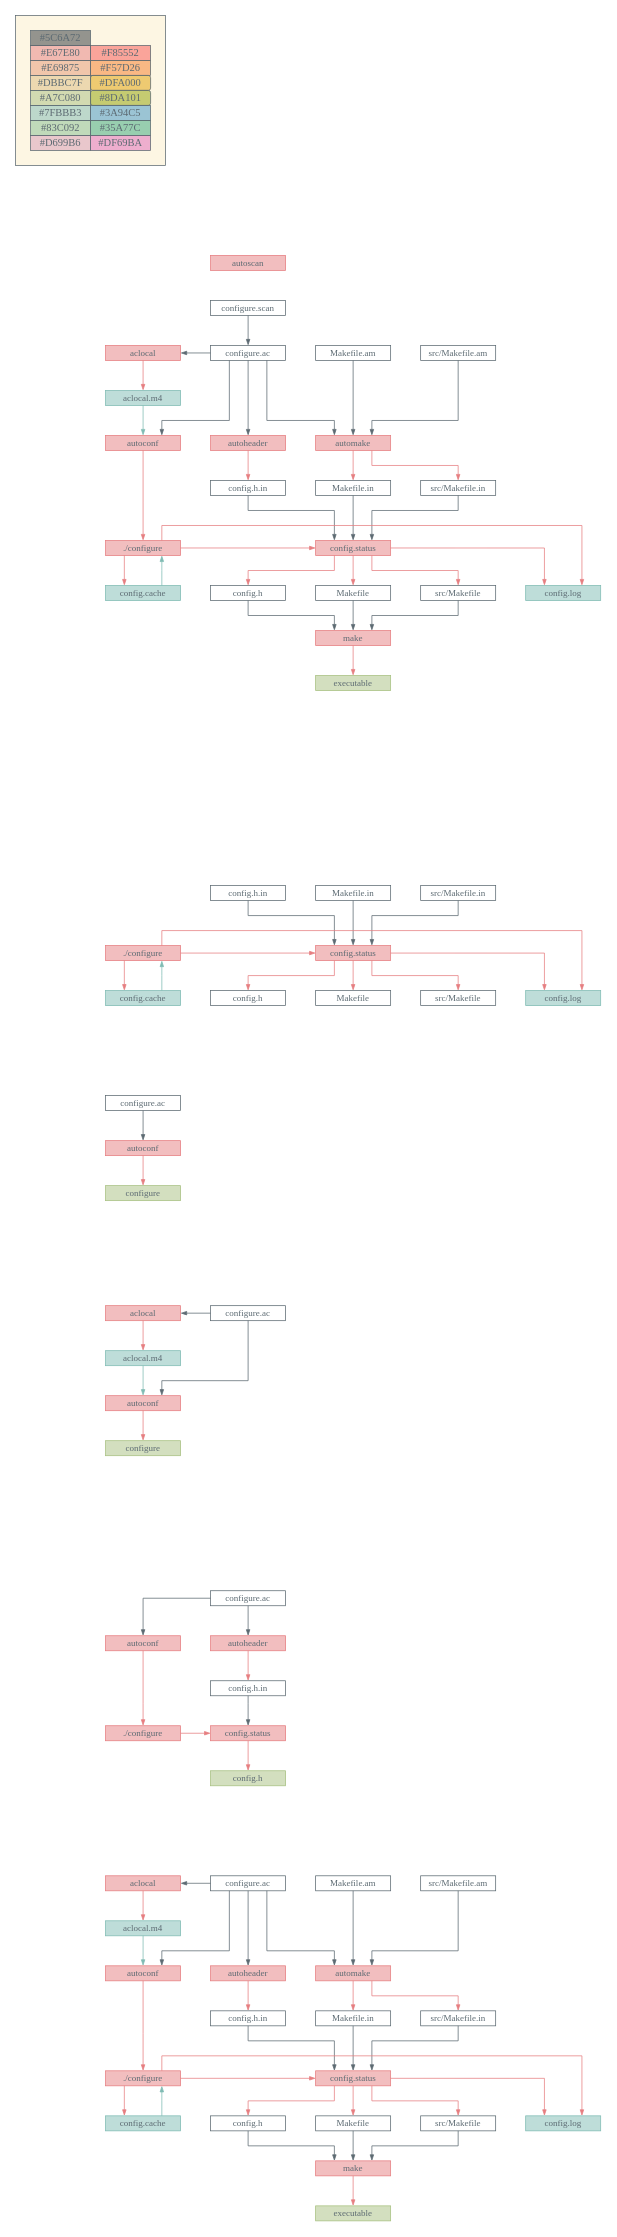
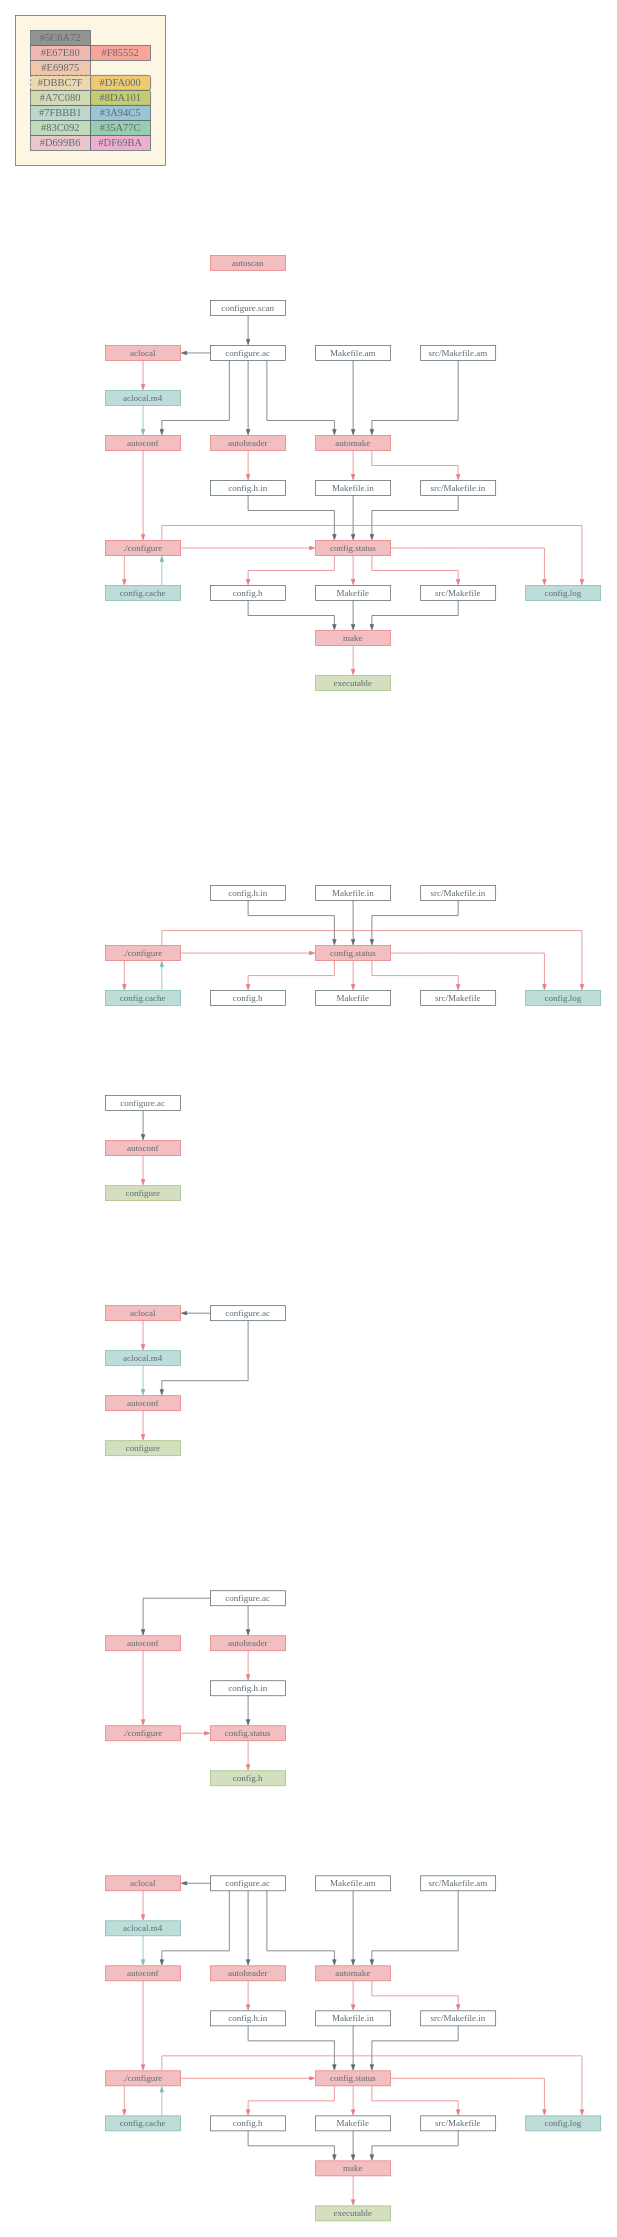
- <mxCell id="59" value="&lt;font style=&quot;color: rgb(92, 106, 114);&quot;&gt;#F57D26&lt;/font&gt;" style="rounded=0;whiteSpace=wrap;html=1;strokeWidth=1;fillColor=#F57D26;strokeColor=#5C6A72;fontColor=light-dark(#2e3440, #c1c1c1);fillOpacity=50;fontFamily=LXGW WenKai Mono Medium;fillStyle=solid;fontStyle=0;fontSize=14;" parent="1" vertex="1"><mxGeometry x="120" y="80" width="80" height="20" as="geometry" /></mxCell>
- <mxCell id="53" value="&lt;font style=&quot;color: rgb(92, 106, 114);&quot;&gt;#DBBC7F&lt;/font&gt;" style="rounded=0;whiteSpace=wrap;html=1;strokeWidth=1;fillColor=#DBBC7F;strokeColor=#5C6A72;fontColor=light-dark(#2e3440, #c1c1c1);fillOpacity=50;fontFamily=LXGW WenKai Mono Medium;fillStyle=solid;fontStyle=0;fontSize=14;" parent="1" vertex="1"><mxGeometry x="40" y="100" width="80" height="20" as="geometry" /></mxCell>
+ <mxCell id="53" value="&lt;font style=&quot;color: rgb(92, 106, 114);&quot;&gt;#DBBC7F&lt;/font&gt;" style="rounded=0;whiteSpace=wrap;html=1;strokeWidth=1;fillColor=#DBBC7F;strokeColor=#5C6A72;fontColor=light-dark(#2e3440, #c1c1c1);fillOpacity=50;fontFamily=LXGW WenKai Mono Medium;fillStyle=solid;fontStyle=0;fontSize=14;dashed=1;" parent="1" vertex="1"><mxGeometry x="40" y="100" width="80" height="20" as="geometry" /></mxCell>
- <mxCell id="55" value="&lt;font style=&quot;color: rgb(92, 106, 114);&quot;&gt;#7FBBB3&lt;/font&gt;" style="rounded=0;whiteSpace=wrap;html=1;strokeWidth=1;fillColor=#7FBBB3;strokeColor=#5C6A72;fontColor=light-dark(#2e3440, #c1c1c1);fillOpacity=50;fontFamily=LXGW WenKai Mono Medium;fillStyle=solid;fontStyle=0;fontSize=14;" parent="1" vertex="1"><mxGeometry x="40" y="140" width="80" height="20" as="geometry" /></mxCell>
+ <mxCell id="55" value="&lt;font style=&quot;color: rgb(92, 106, 114);&quot;&gt;#7FBBB1&lt;/font&gt;" style="rounded=0;whiteSpace=wrap;html=1;strokeWidth=1;fillColor=#7FBBB3;strokeColor=#5C6A72;fontColor=light-dark(#2e3440, #c1c1c1);fillOpacity=50;fontFamily=LXGW WenKai Mono Medium;fillStyle=solid;fontStyle=0;fontSize=14;" parent="1" vertex="1"><mxGeometry x="40" y="140" width="80" height="20" as="geometry" /></mxCell>
